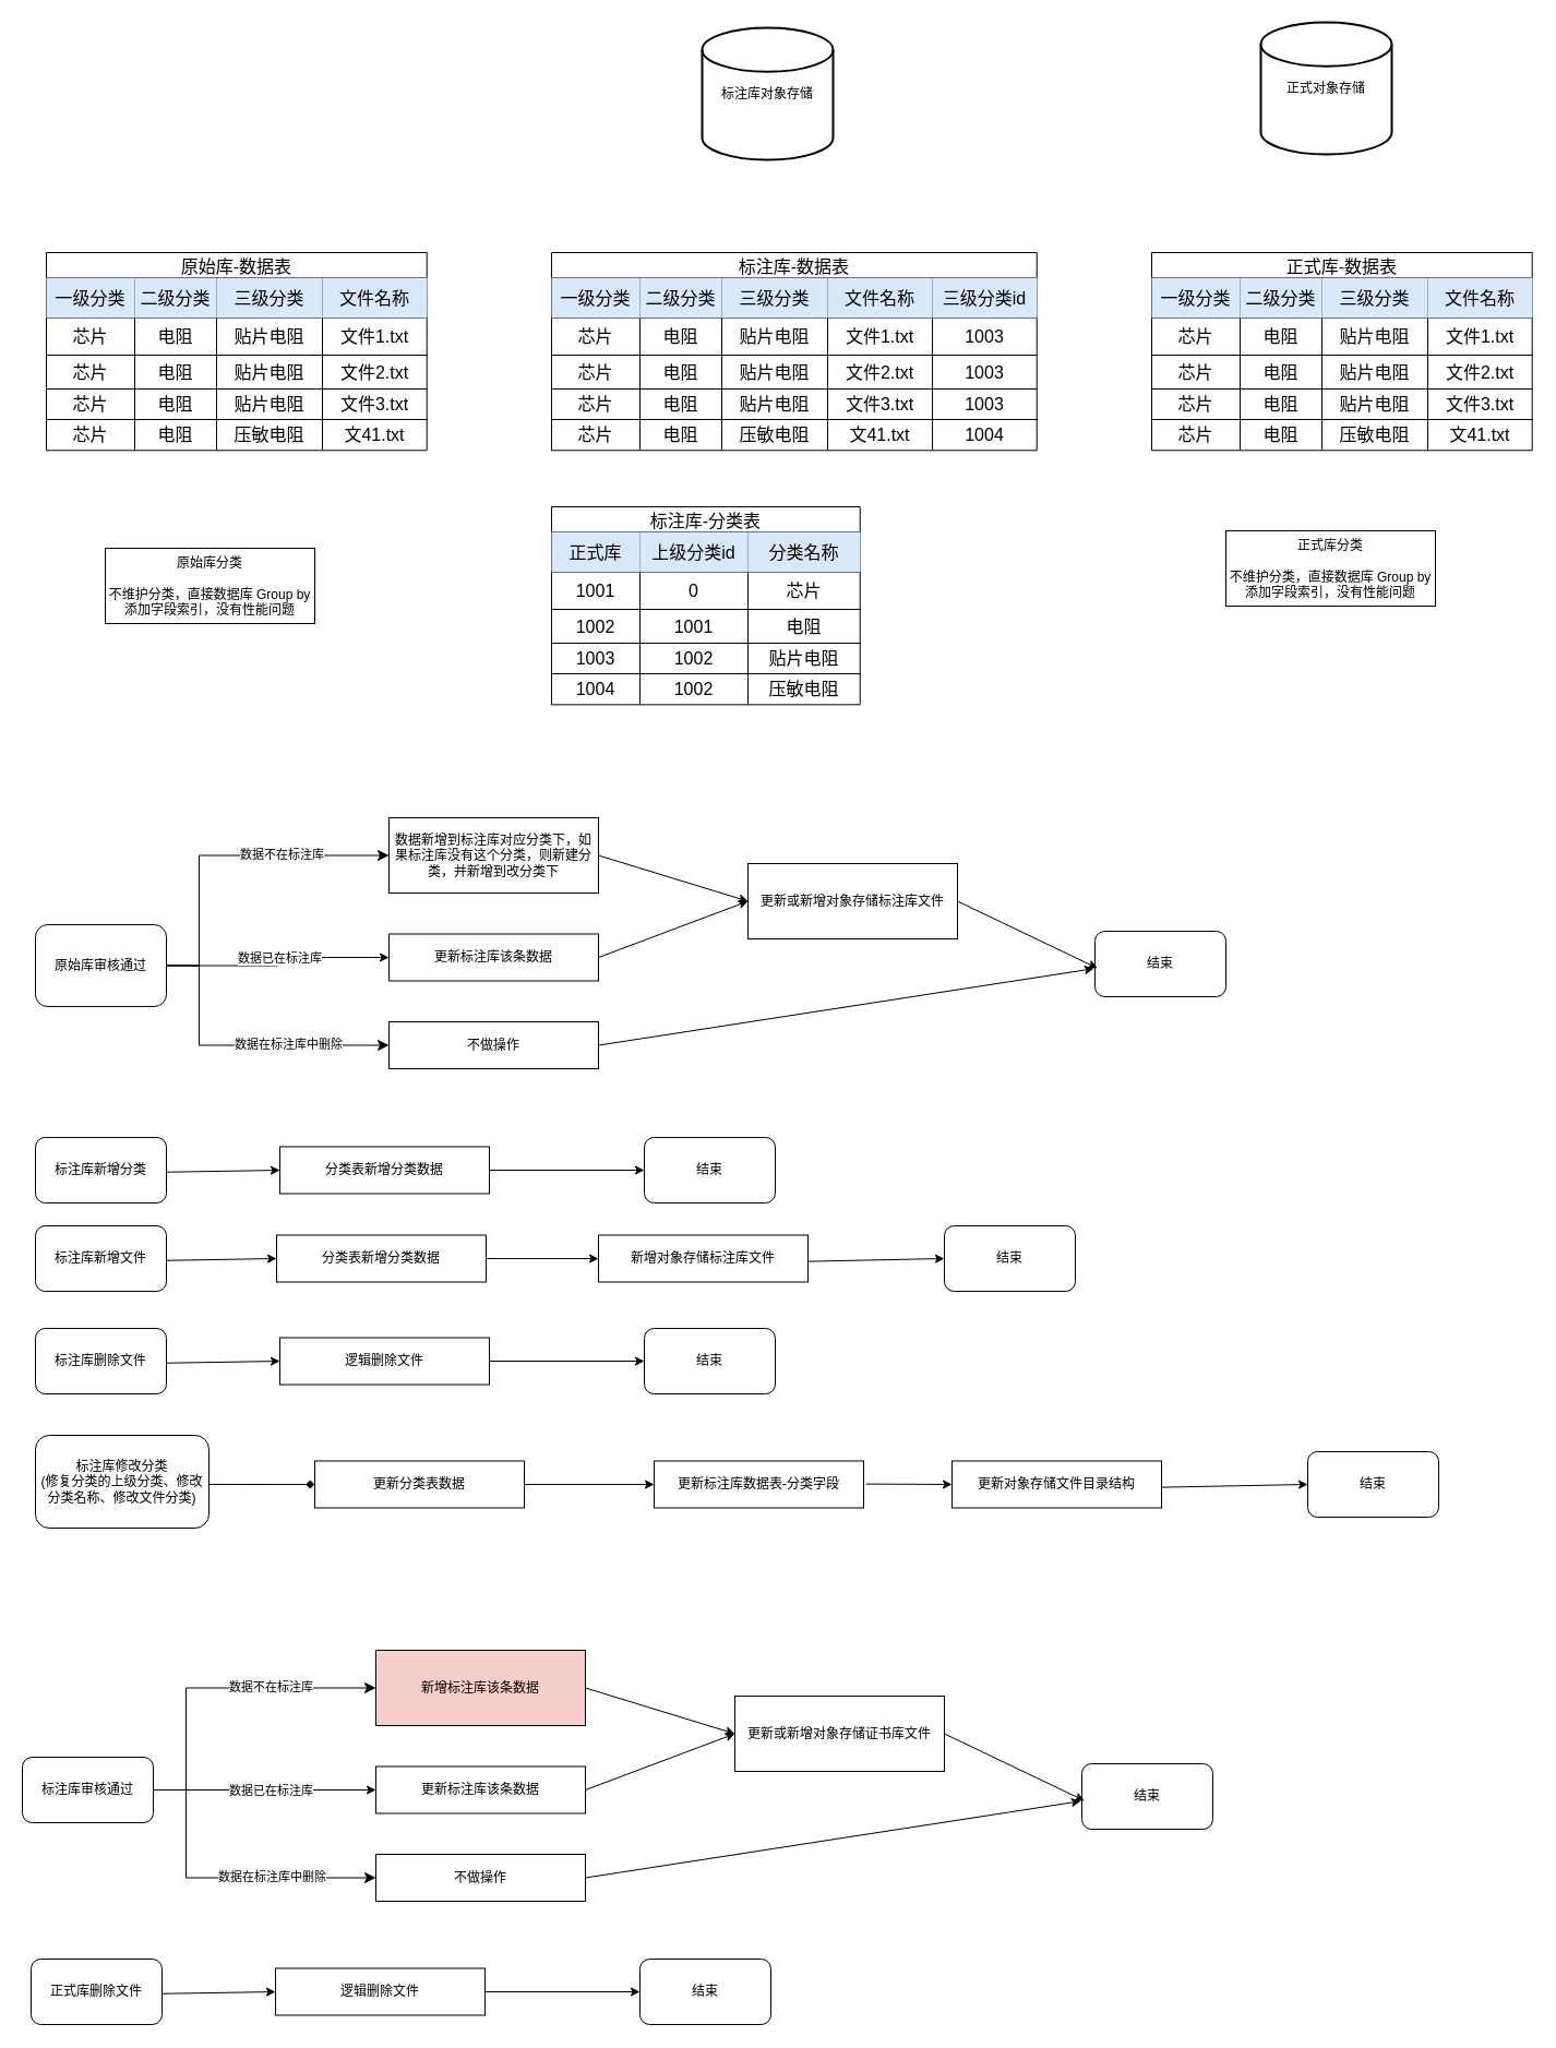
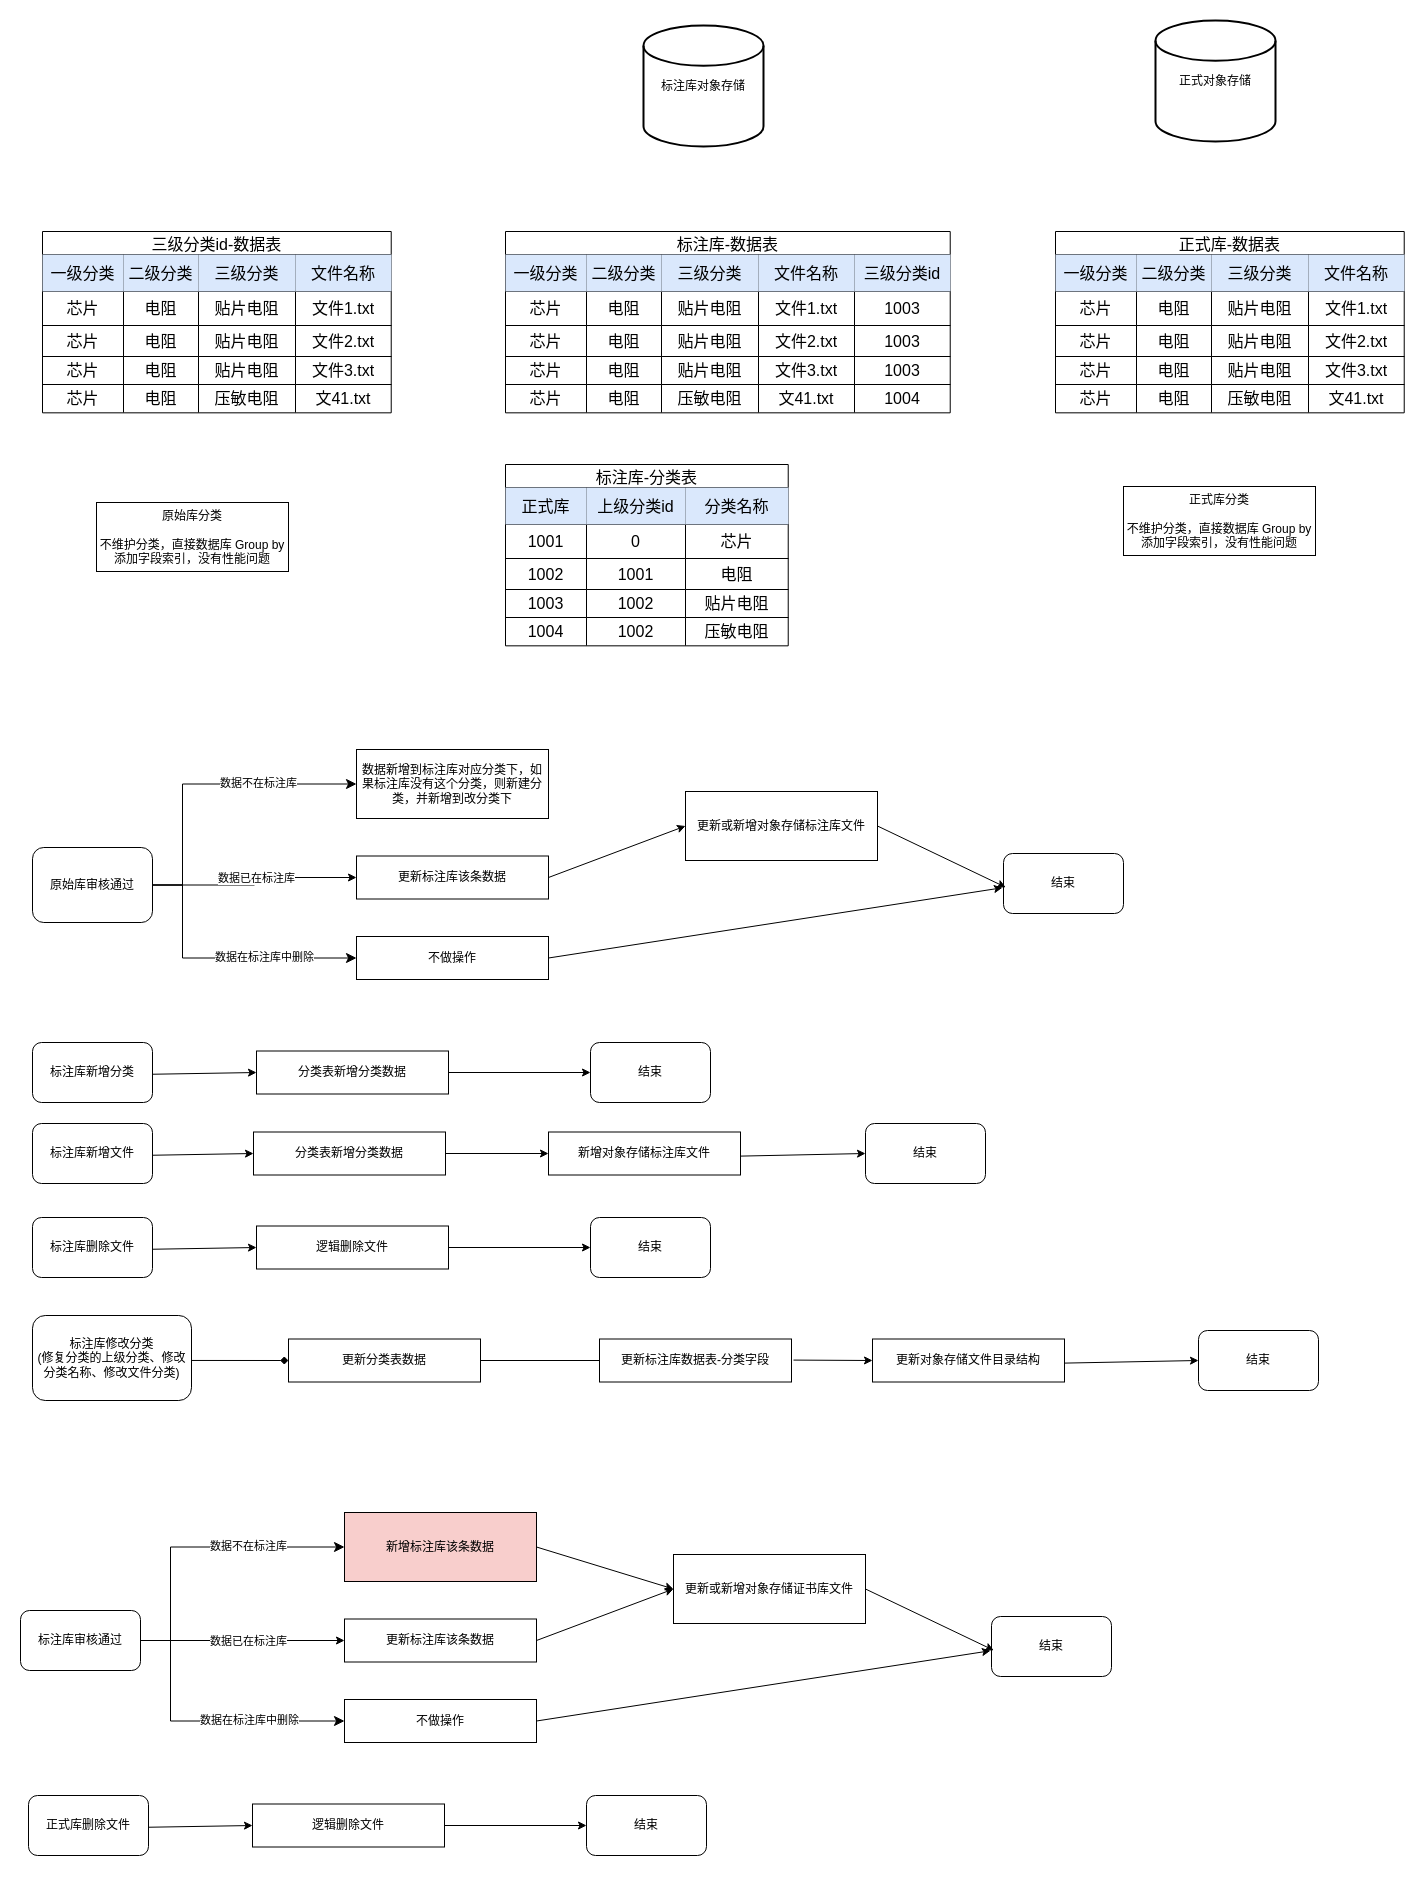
- <mxCell id="2" value="原始库-数据表" style="shape=table;startSize=23;container=1;collapsible=0;childLayout=tableLayout;strokeColor=default;fontSize=16;movable=1;resizable=1;rotatable=1;deletable=1;editable=1;locked=0;connectable=1;" vertex="1" parent="1"><mxGeometry x="42" y="231" width="348.73" height="181.332" as="geometry" /></mxCell>
+ <mxCell id="2" value="三级分类id-数据表" style="shape=table;startSize=23;container=1;collapsible=0;childLayout=tableLayout;strokeColor=default;fontSize=16;movable=1;resizable=1;rotatable=1;deletable=1;editable=1;locked=0;connectable=1;" vertex="1" parent="1"><mxGeometry x="42" y="231" width="348.73" height="181.332" as="geometry" /></mxCell>
- <mxCell id="118" value="" style="endArrow=classic;html=1;rounded=0;entryX=0;entryY=0.5;entryDx=0;entryDy=0;exitX=1;exitY=0.5;exitDx=0;exitDy=0;" edge="1" parent="1" source="109" target="116"><mxGeometry width="50" height="50" relative="1" as="geometry"><mxPoint x="499" y="762" as="sourcePoint" /><mxPoint x="549" y="712" as="targetPoint" /></mxGeometry></mxCell>
- <mxCell id="138" value="" style="endArrow=classic;html=1;rounded=0;exitX=1;exitY=0.5;exitDx=0;exitDy=0;entryX=0;entryY=0.5;entryDx=0;entryDy=0;" edge="1" parent="1" source="135" target="171"><mxGeometry width="50" height="50" relative="1" as="geometry"><mxPoint x="328" y="1256" as="sourcePoint" /><mxPoint x="378" y="1206" as="targetPoint" /></mxGeometry></mxCell>
+ <mxCell id="138" value="" style="endArrow=none;html=1;rounded=0;exitX=1;exitY=0.5;exitDx=0;exitDy=0;entryX=0;entryY=0.5;entryDx=0;entryDy=0;" edge="1" parent="1" source="135" target="171"><mxGeometry width="50" height="50" relative="1" as="geometry"><mxPoint x="328" y="1256" as="sourcePoint" /><mxPoint x="378" y="1206" as="targetPoint" /></mxGeometry></mxCell>
